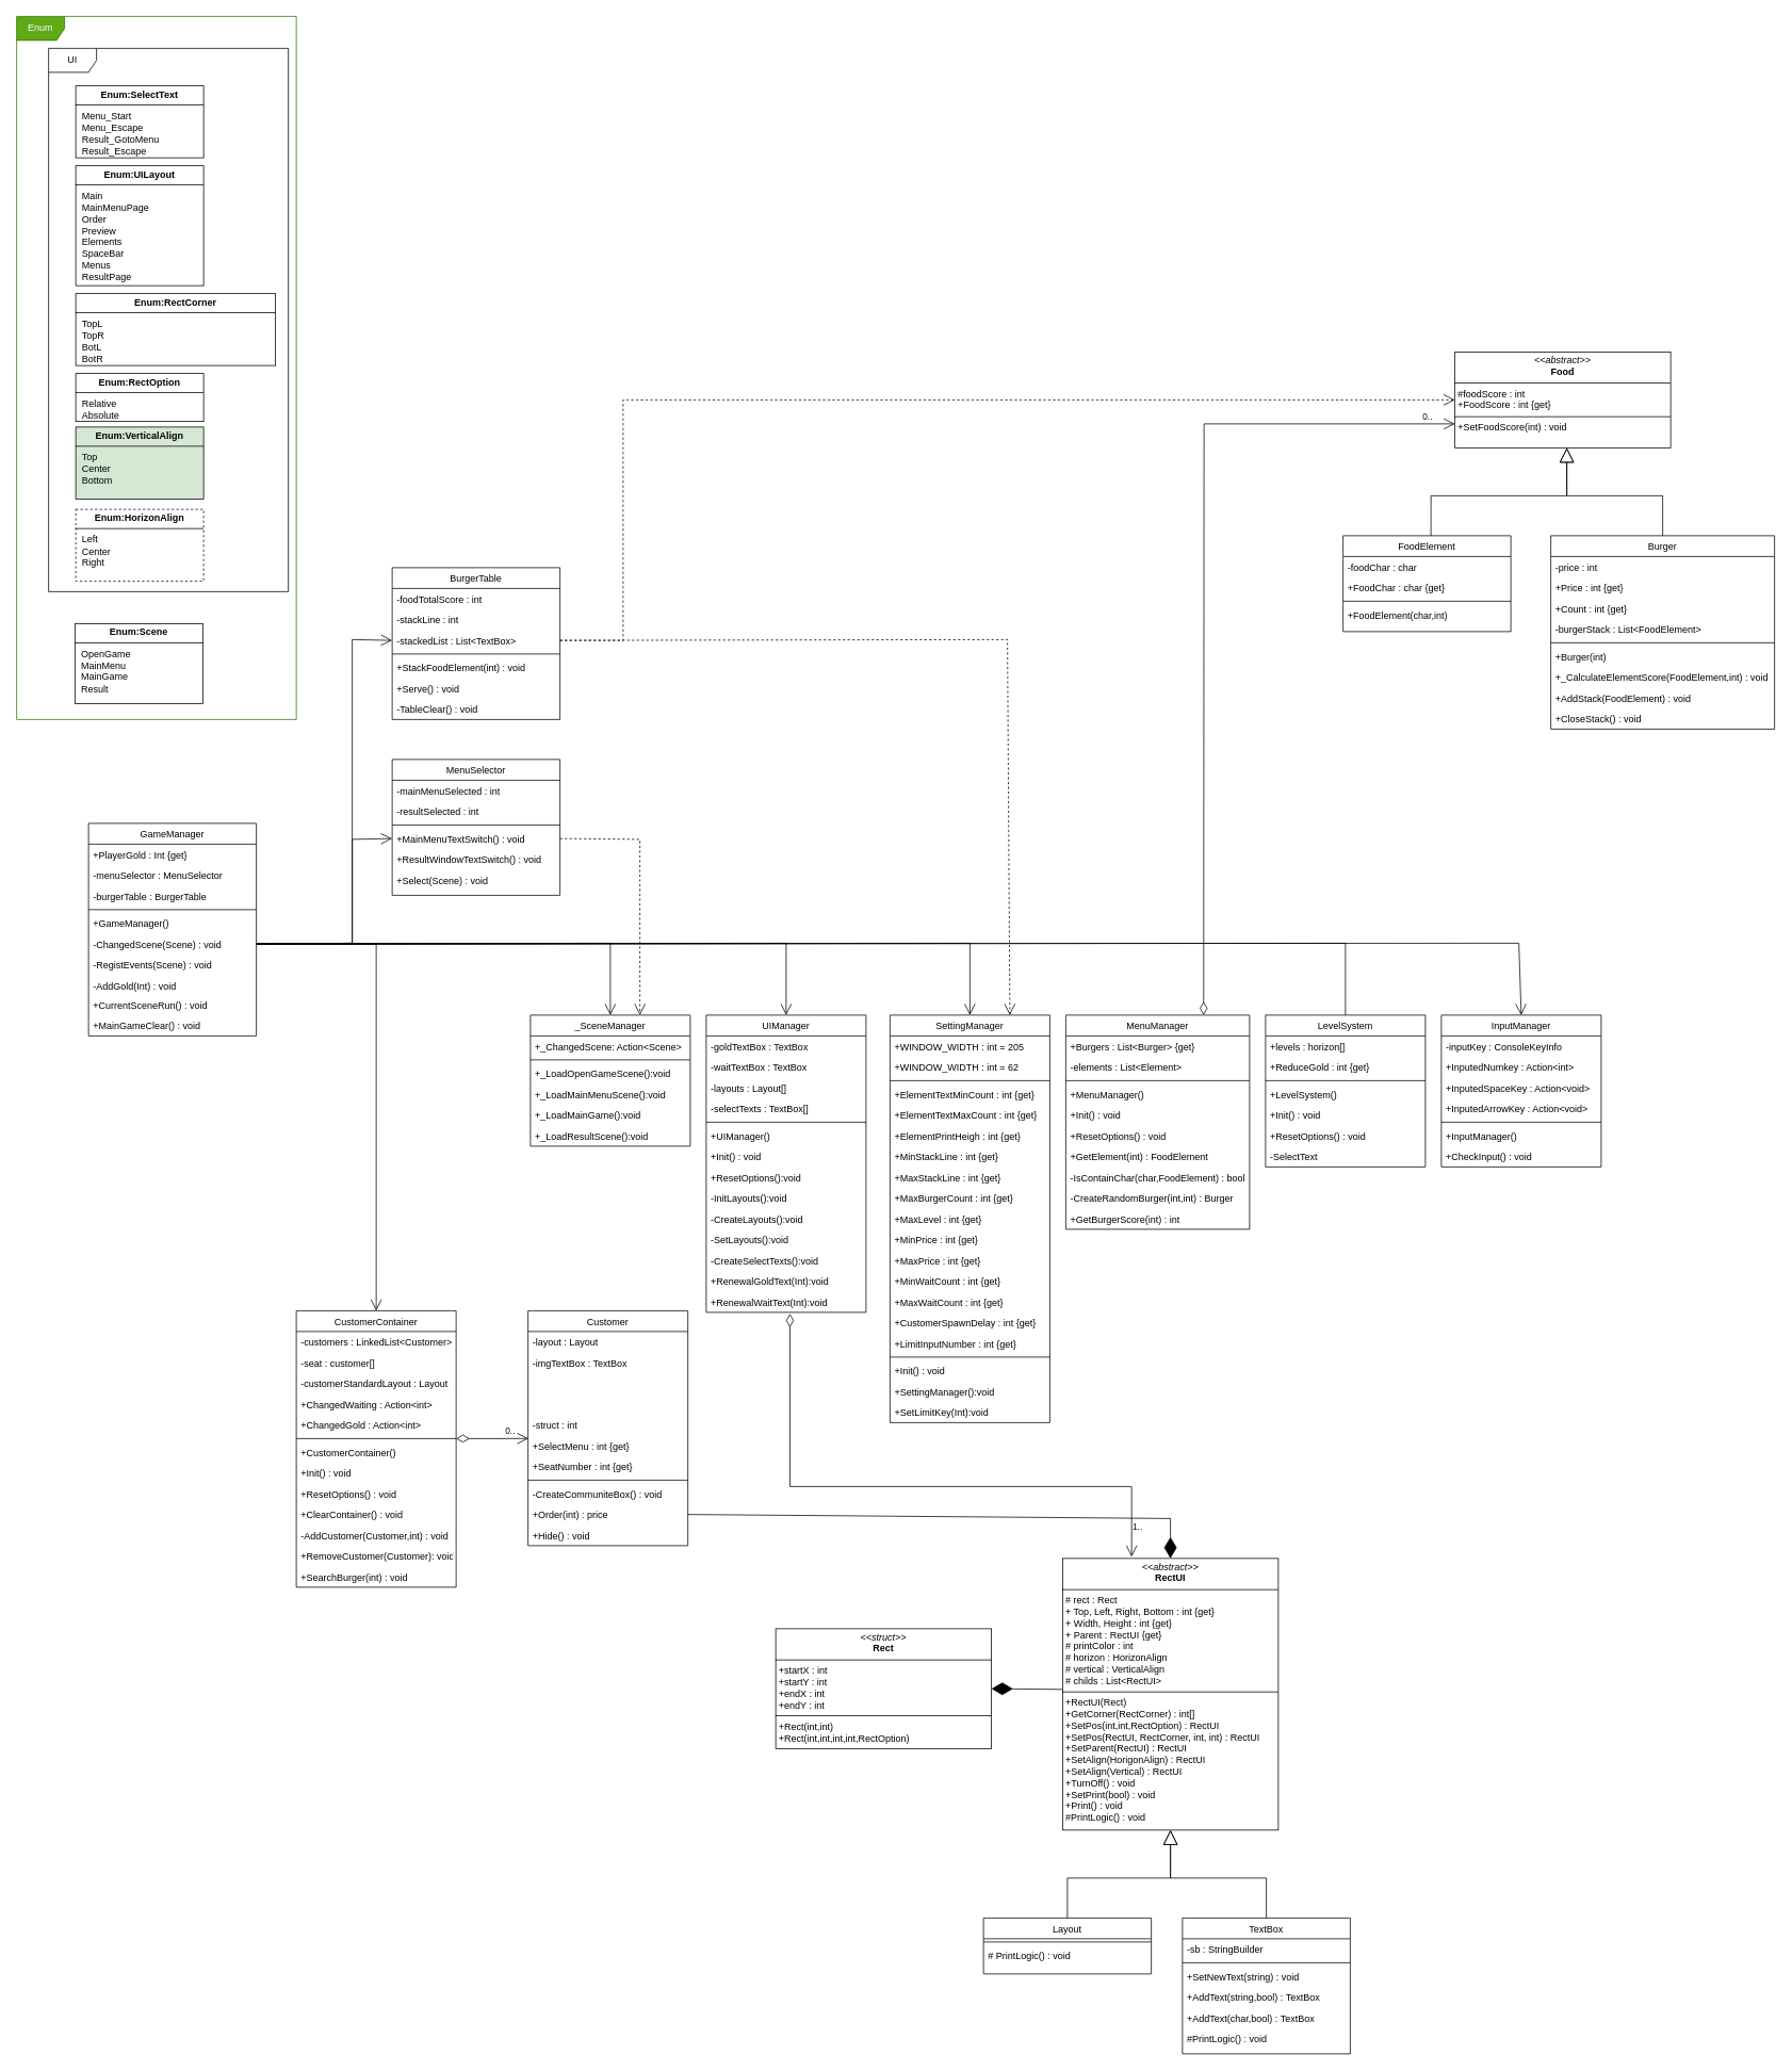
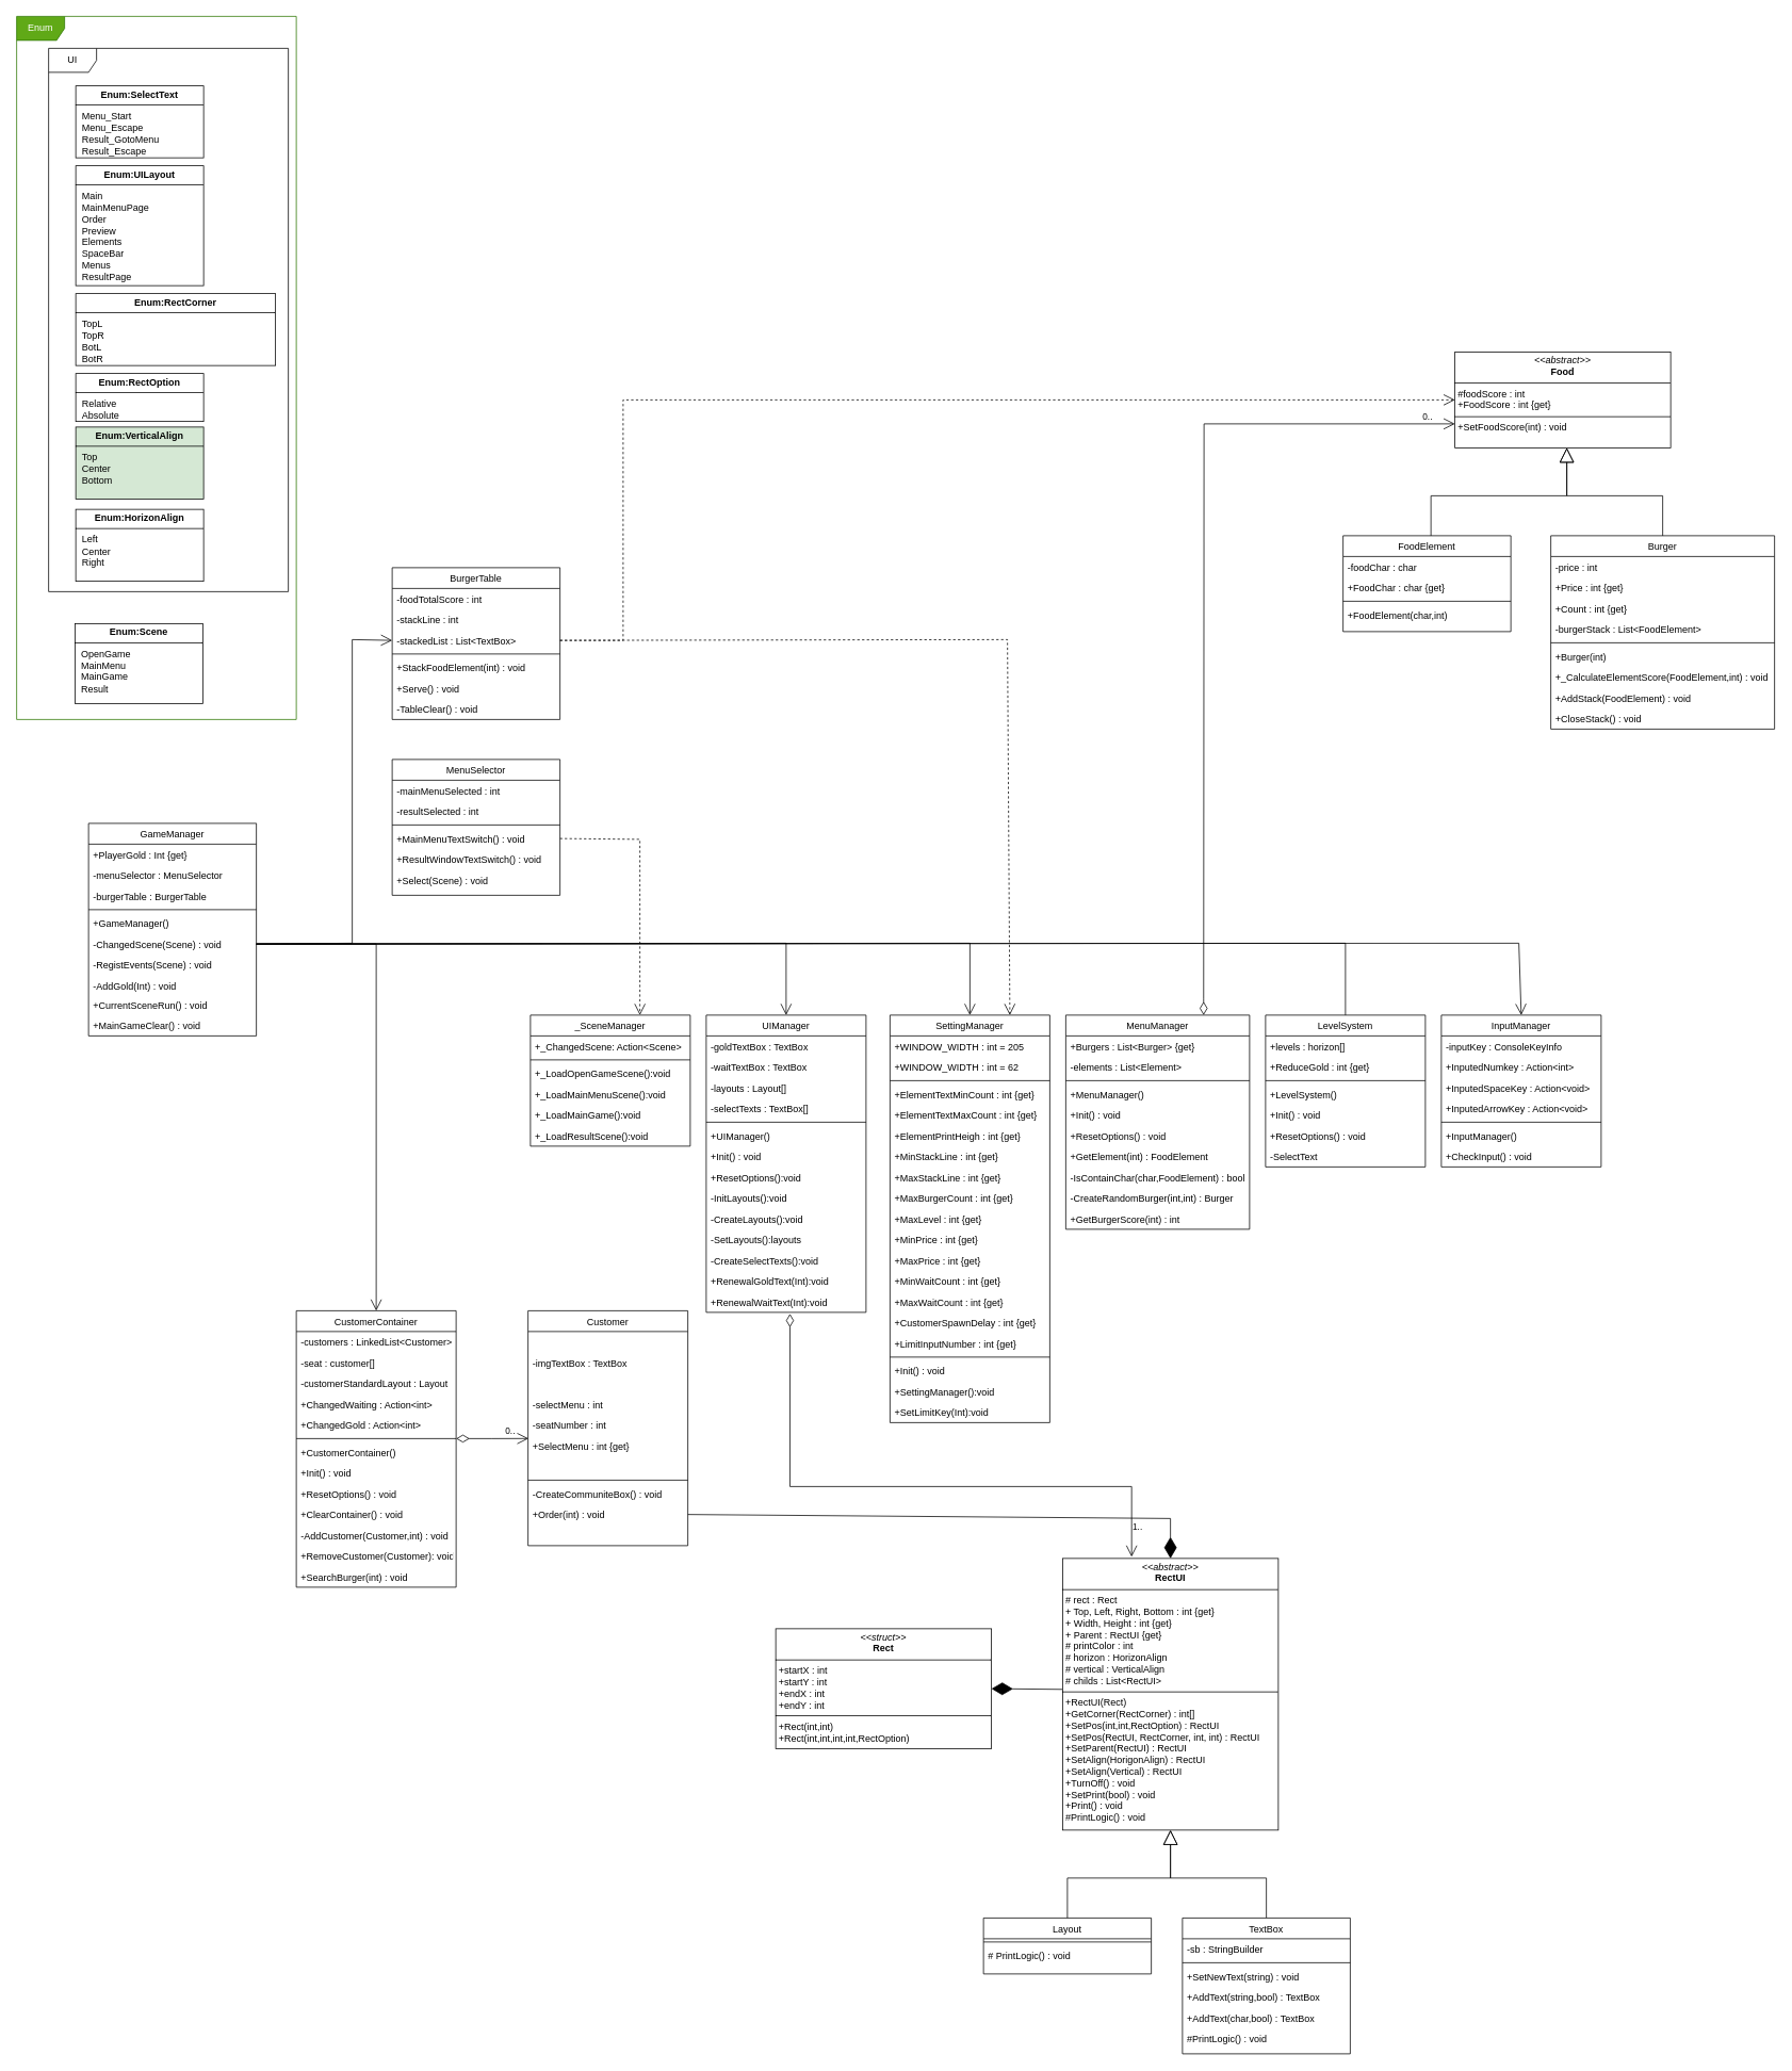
- <mxCell id="127" value="&lt;p style=&quot;margin: 4px 0px 0px; text-align: center;&quot;&gt;&lt;b style=&quot;&quot;&gt;Enum:HorizonAlign&lt;/b&gt;&lt;/p&gt;&lt;hr size=&quot;1&quot; style=&quot;border-style:solid;&quot;&gt;&lt;p style=&quot;margin:0px;margin-left:8px;&quot;&gt;Left&lt;/p&gt;&lt;p style=&quot;margin:0px;margin-left:8px;&quot;&gt;Center&lt;/p&gt;&lt;p style=&quot;margin:0px;margin-left:8px;&quot;&gt;Right&lt;/p&gt;" style="verticalAlign=top;align=left;overflow=fill;html=1;whiteSpace=wrap;dashed=1;" vertex="1" parent="126"><mxGeometry y="530" width="160" height="90" as="geometry" /></mxCell>
+ <mxCell id="127" value="&lt;p style=&quot;margin: 4px 0px 0px; text-align: center;&quot;&gt;&lt;b style=&quot;&quot;&gt;Enum:HorizonAlign&lt;/b&gt;&lt;/p&gt;&lt;hr size=&quot;1&quot; style=&quot;border-style:solid;&quot;&gt;&lt;p style=&quot;margin:0px;margin-left:8px;&quot;&gt;Left&lt;/p&gt;&lt;p style=&quot;margin:0px;margin-left:8px;&quot;&gt;Center&lt;/p&gt;&lt;p style=&quot;margin:0px;margin-left:8px;&quot;&gt;Right&lt;/p&gt;" style="verticalAlign=top;align=left;overflow=fill;html=1;whiteSpace=wrap;" vertex="1" parent="126"><mxGeometry y="530" width="160" height="90" as="geometry" /></mxCell>
- <mxCell id="134" value="" style="endArrow=open;endFill=1;endSize=12;html=1;rounded=0;entryX=0;entryY=0.5;entryDx=0;entryDy=0;exitX=1;exitY=0.5;exitDx=0;exitDy=0;" edge="1" parent="1" source="8" target="60"><mxGeometry width="160" relative="1" as="geometry"><mxPoint x="400" y="1180" as="sourcePoint" /><mxPoint x="510" y="1021" as="targetPoint" /><Array as="points"><mxPoint x="440" y="1180" /><mxPoint x="440" y="1050" /></Array></mxGeometry></mxCell>
- <mxCell id="117" value="" style="endArrow=open;endFill=1;endSize=12;html=1;rounded=0;exitX=1;exitY=0.5;exitDx=0;exitDy=0;entryX=0.5;entryY=0;entryDx=0;entryDy=0;" edge="1" parent="1" source="8" target="49"><mxGeometry width="160" relative="1" as="geometry"><mxPoint x="550" y="1990" as="sourcePoint" /><mxPoint x="599" y="1270" as="targetPoint" /><Array as="points"><mxPoint x="763" y="1180" /></Array></mxGeometry></mxCell>
- <mxCell id="24" value="-SetLayouts():void" style="text;align=left;verticalAlign=top;spacingLeft=4;spacingRight=4;overflow=hidden;rotatable=0;points=[[0,0.5],[1,0.5]];portConstraint=eastwest;" vertex="1" parent="13"><mxGeometry y="268" width="200" height="26" as="geometry" /></mxCell>
+ <mxCell id="24" value="-SetLayouts():layouts" style="text;align=left;verticalAlign=top;spacingLeft=4;spacingRight=4;overflow=hidden;rotatable=0;points=[[0,0.5],[1,0.5]];portConstraint=eastwest;" vertex="1" parent="13"><mxGeometry y="268" width="200" height="26" as="geometry" /></mxCell>
- <mxCell id="171" value="-layout : Layout" style="text;align=left;verticalAlign=top;spacingLeft=4;spacingRight=4;overflow=hidden;rotatable=0;points=[[0,0.5],[1,0.5]];portConstraint=eastwest;rounded=0;shadow=0;html=0;" vertex="1" parent="155"><mxGeometry x="290" y="26" width="200" height="26" as="geometry" /></mxCell>
+ <mxCell id="173" value="-selectMenu : int" style="text;align=left;verticalAlign=top;spacingLeft=4;spacingRight=4;overflow=hidden;rotatable=0;points=[[0,0.5],[1,0.5]];portConstraint=eastwest;rounded=0;shadow=0;html=0;" vertex="1" parent="155"><mxGeometry x="290" y="104" width="200" height="26" as="geometry" /></mxCell>
- <mxCell id="174" value="-struct : int" style="text;align=left;verticalAlign=top;spacingLeft=4;spacingRight=4;overflow=hidden;rotatable=0;points=[[0,0.5],[1,0.5]];portConstraint=eastwest;rounded=0;shadow=0;html=0;" vertex="1" parent="155"><mxGeometry x="290" y="130" width="200" height="26" as="geometry" /></mxCell>
+ <mxCell id="174" value="-seatNumber : int" style="text;align=left;verticalAlign=top;spacingLeft=4;spacingRight=4;overflow=hidden;rotatable=0;points=[[0,0.5],[1,0.5]];portConstraint=eastwest;rounded=0;shadow=0;html=0;" vertex="1" parent="155"><mxGeometry x="290" y="130" width="200" height="26" as="geometry" /></mxCell>
- <mxCell id="176" value="+SeatNumber : int {get}" style="text;align=left;verticalAlign=top;spacingLeft=4;spacingRight=4;overflow=hidden;rotatable=0;points=[[0,0.5],[1,0.5]];portConstraint=eastwest;rounded=0;shadow=0;html=0;" vertex="1" parent="155"><mxGeometry x="290" y="182" width="200" height="26" as="geometry" /></mxCell>
- <mxCell id="179" value="+Order(int) : price" style="text;align=left;verticalAlign=top;spacingLeft=4;spacingRight=4;overflow=hidden;rotatable=0;points=[[0,0.5],[1,0.5]];portConstraint=eastwest;" vertex="1" parent="155"><mxGeometry x="290" y="242" width="200" height="26" as="geometry" /></mxCell>
+ <mxCell id="179" value="+Order(int) : void" style="text;align=left;verticalAlign=top;spacingLeft=4;spacingRight=4;overflow=hidden;rotatable=0;points=[[0,0.5],[1,0.5]];portConstraint=eastwest;" vertex="1" parent="155"><mxGeometry x="290" y="242" width="200" height="26" as="geometry" /></mxCell>
- <mxCell id="180" value="+Hide() : void" style="text;align=left;verticalAlign=top;spacingLeft=4;spacingRight=4;overflow=hidden;rotatable=0;points=[[0,0.5],[1,0.5]];portConstraint=eastwest;" vertex="1" parent="155"><mxGeometry x="290" y="268" width="200" height="26" as="geometry" /></mxCell>
